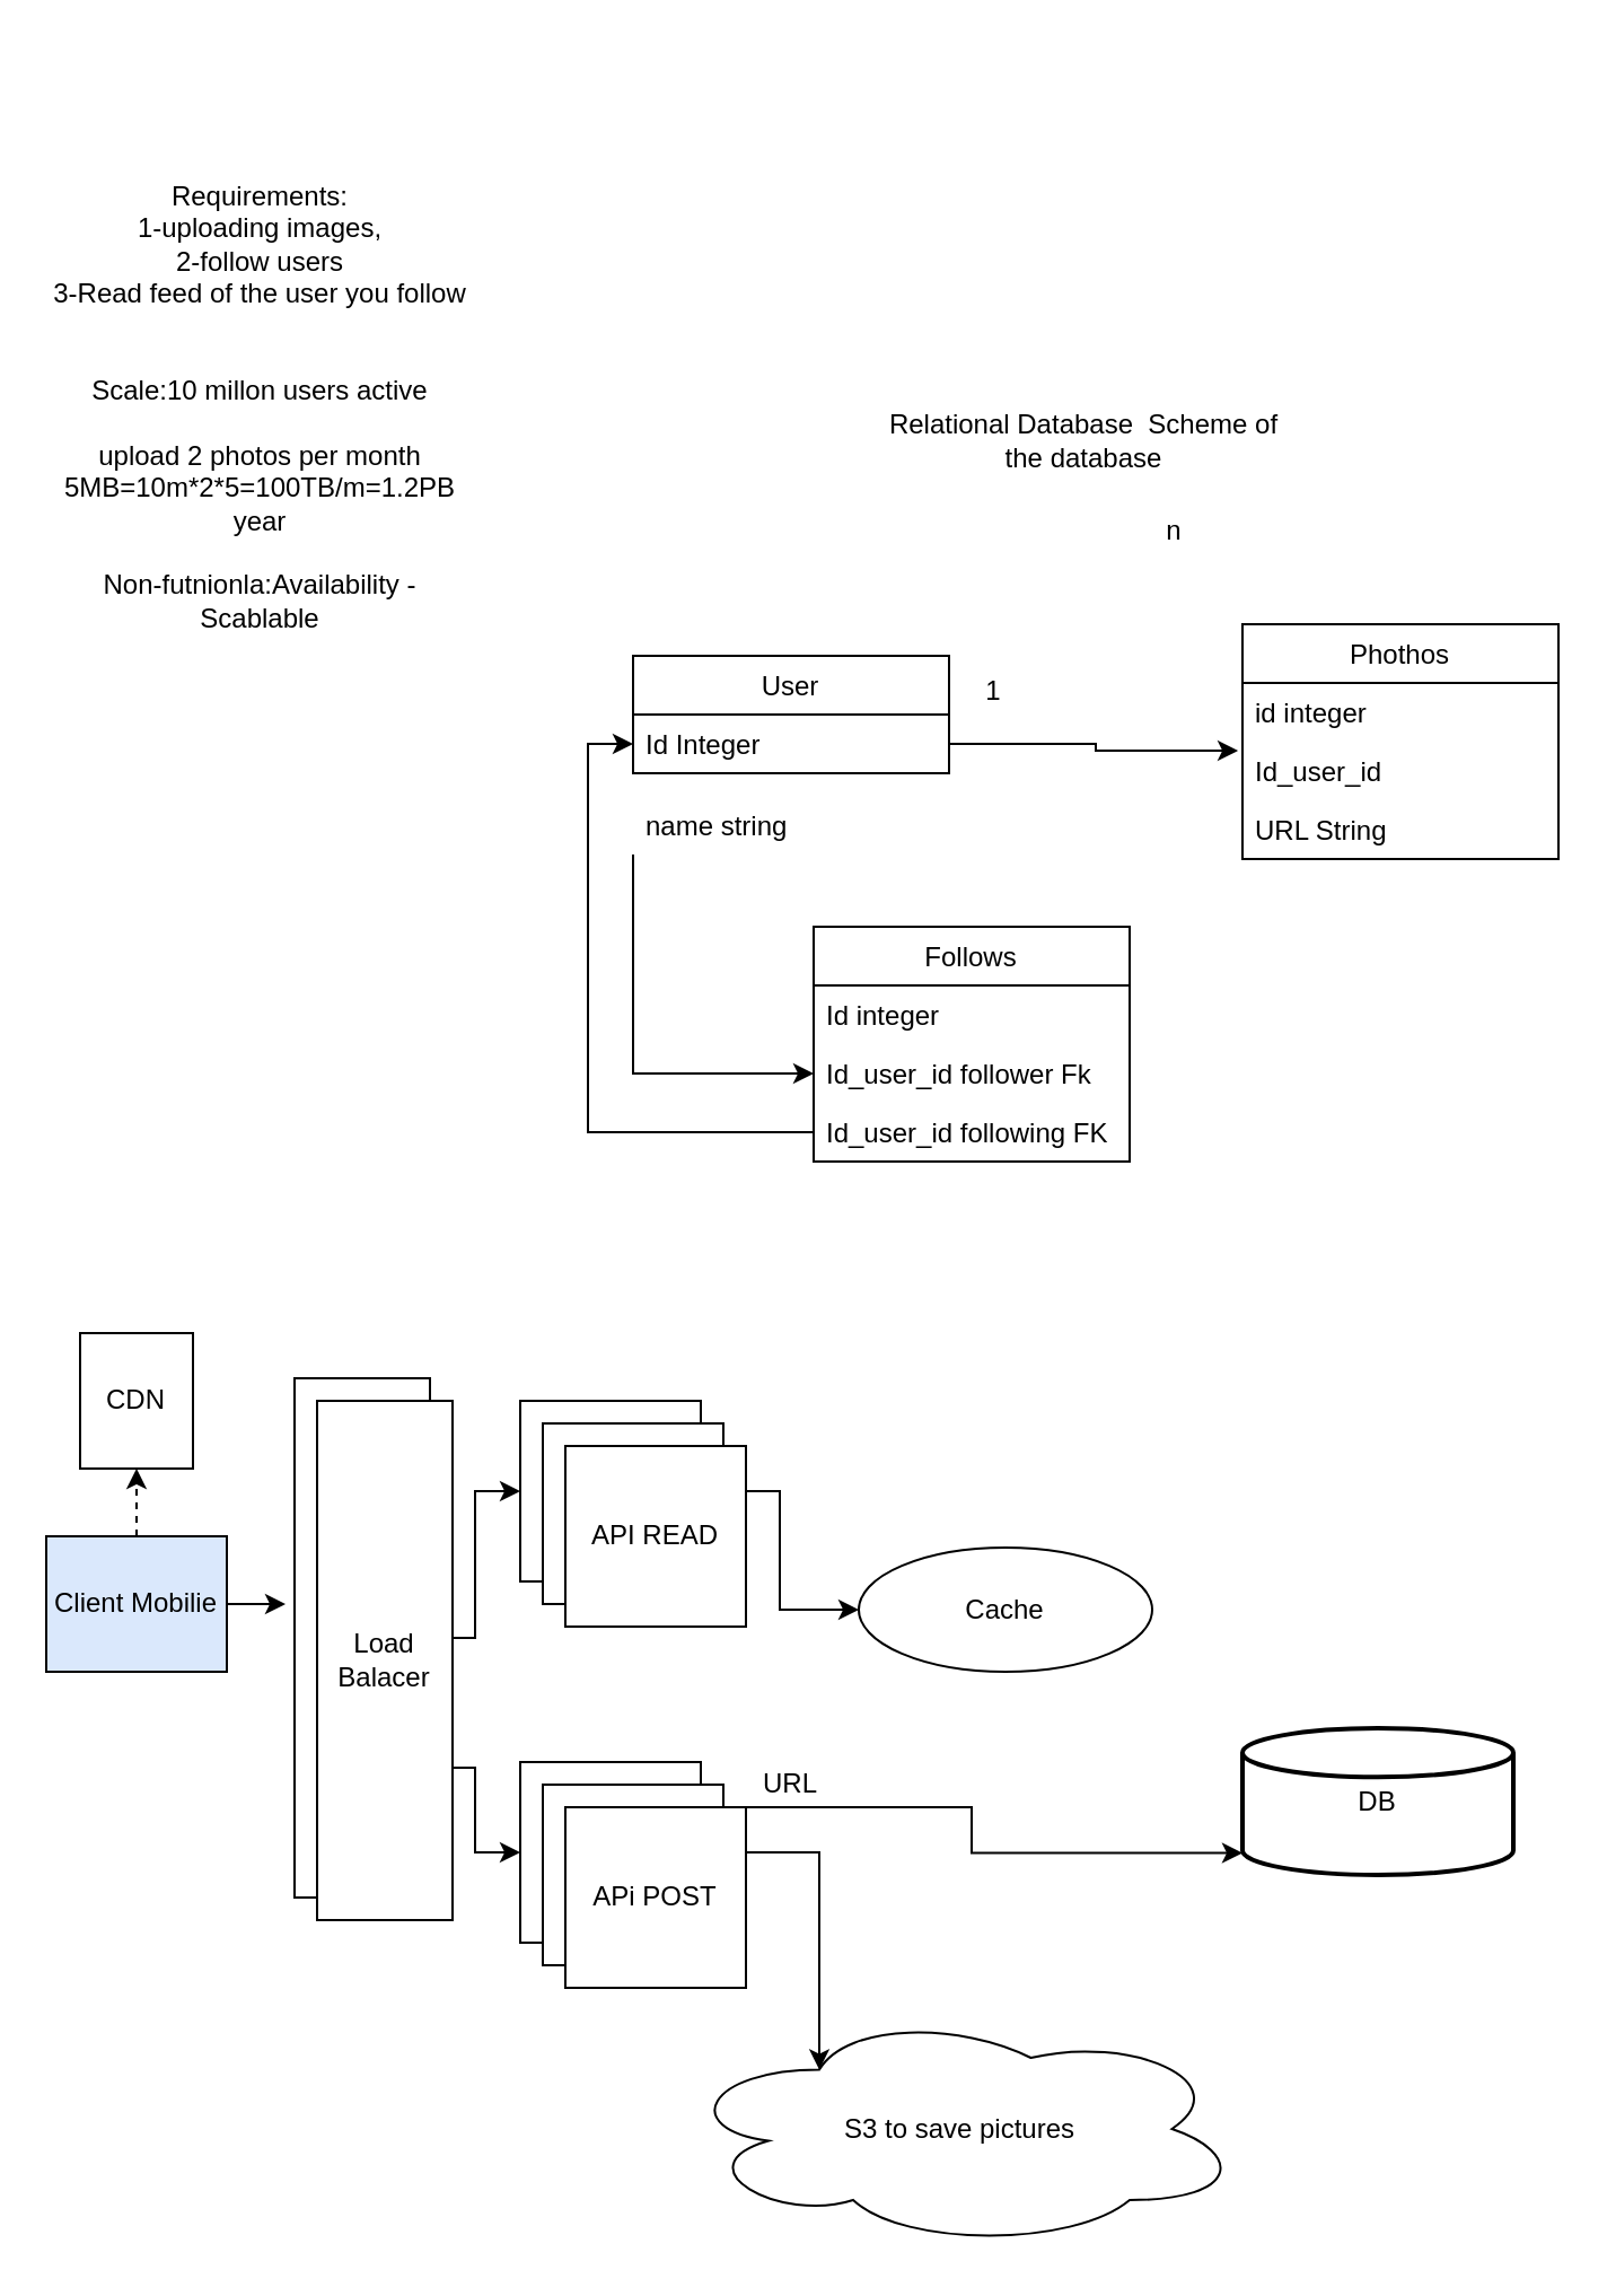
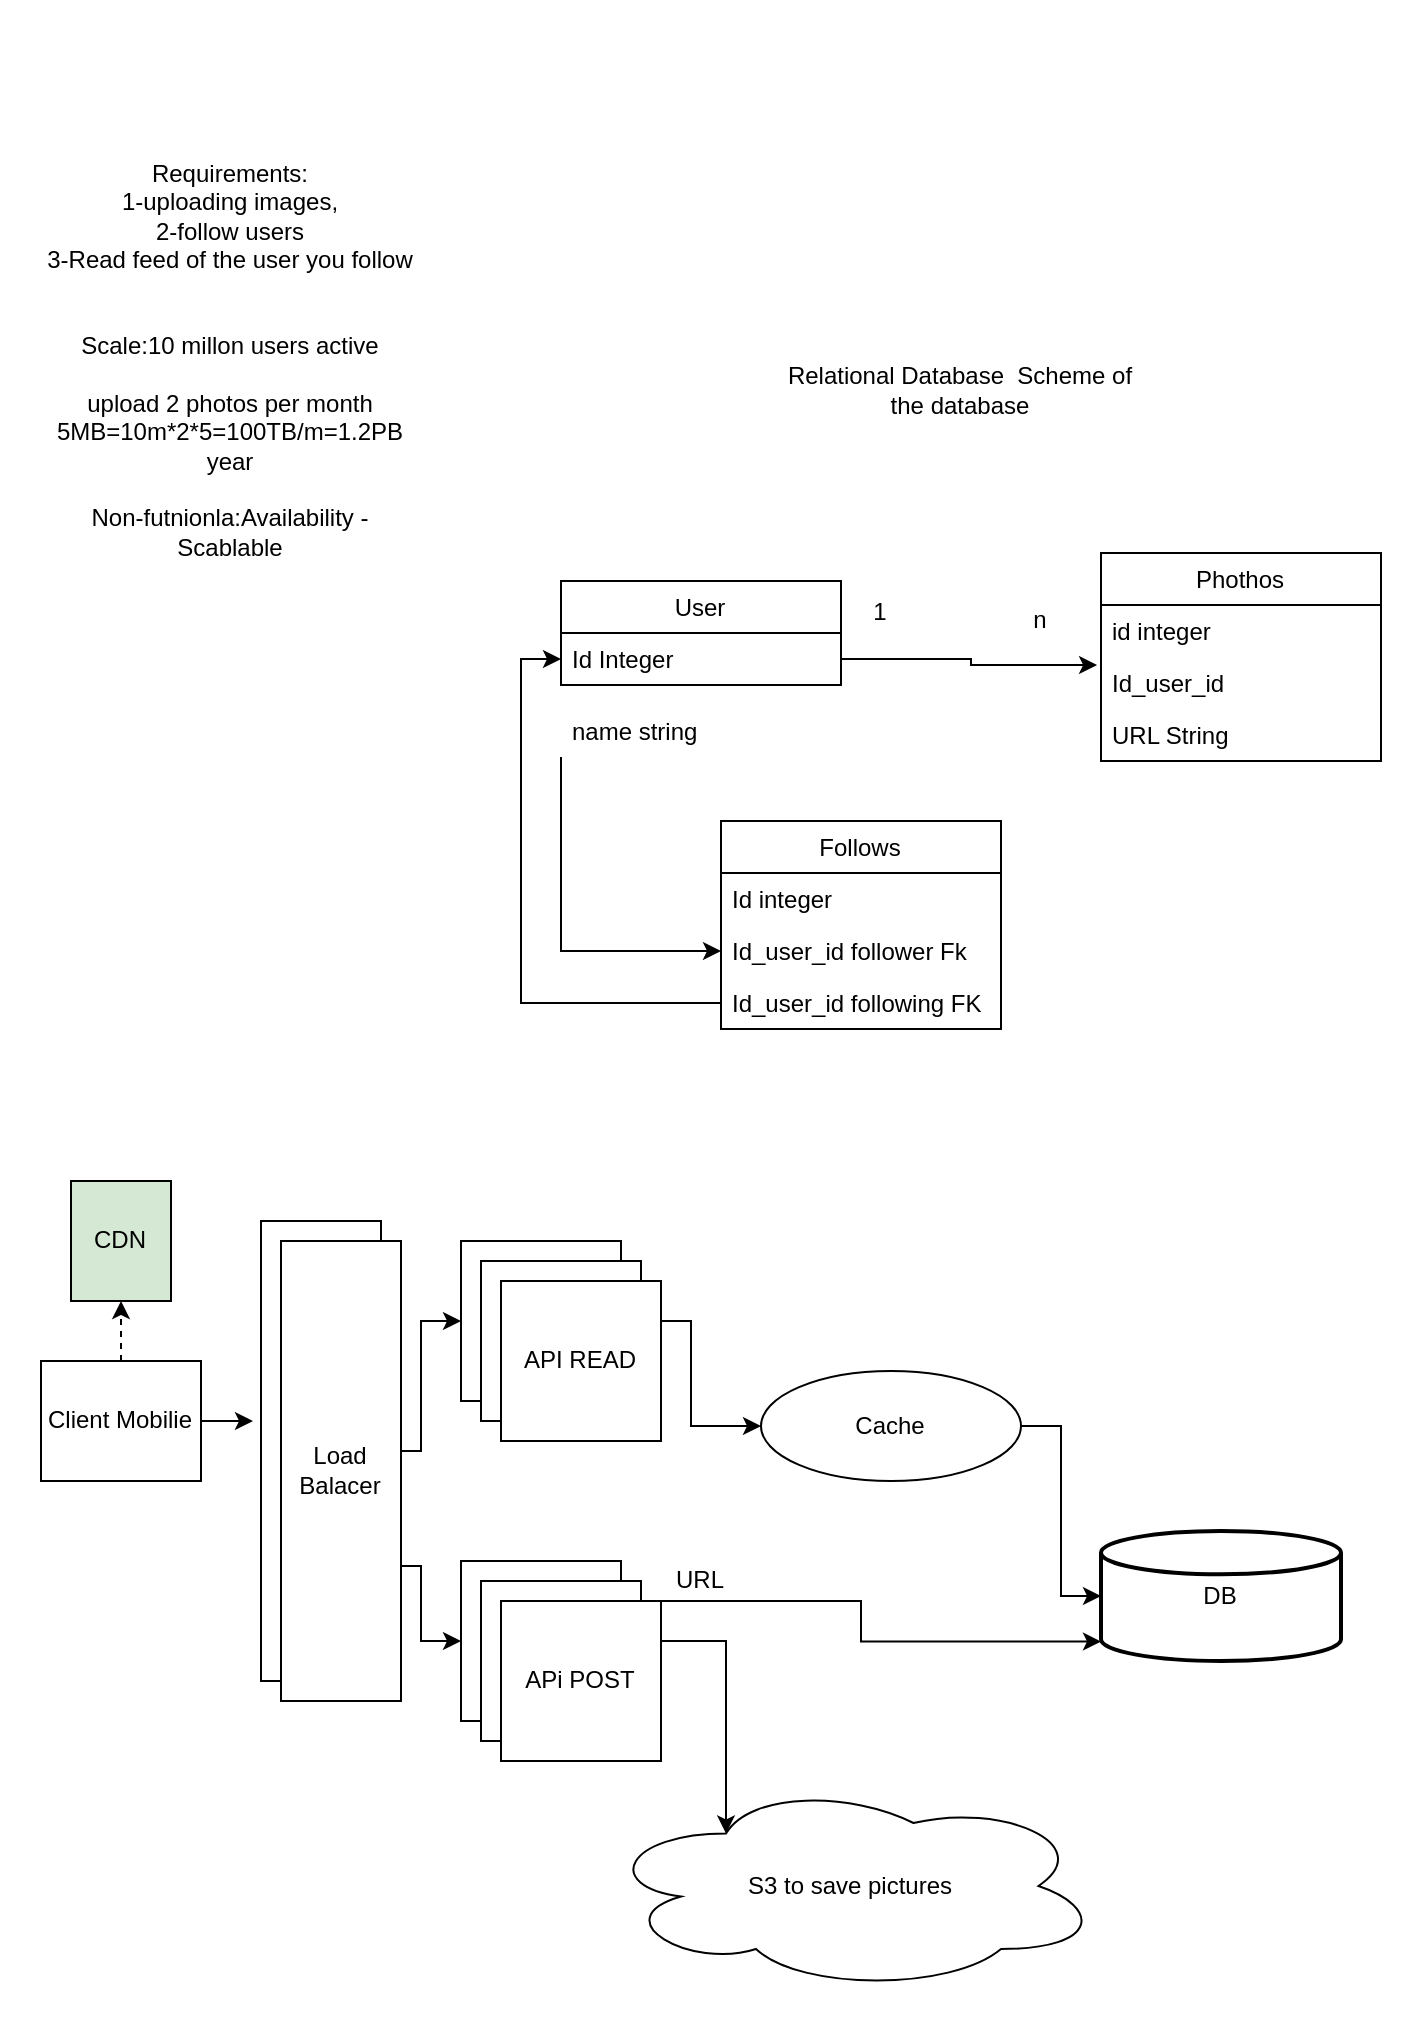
- <mxCell id="13" value="n" style="text;html=1;strokeColor=none;fillColor=none;align=center;verticalAlign=middle;whiteSpace=wrap;rounded=0;" vertex="1" parent="1"><mxGeometry x="500" y="225" width="40" height="20" as="geometry" /></mxCell>
+ <mxCell id="13" value="n" style="text;html=1;strokeColor=none;fillColor=none;align=center;verticalAlign=middle;whiteSpace=wrap;rounded=0;" vertex="1" parent="1"><mxGeometry x="500" y="300" width="40" height="20" as="geometry" /></mxCell>
- <mxCell id="39" value="CDN" style="rounded=0;whiteSpace=wrap;html=1;" vertex="1" parent="1"><mxGeometry x="35" y="590" width="50" height="60" as="geometry" /></mxCell>
+ <mxCell id="39" value="CDN" style="rounded=0;whiteSpace=wrap;html=1;fillColor=#d5e8d4;" vertex="1" parent="1"><mxGeometry x="35" y="590" width="50" height="60" as="geometry" /></mxCell>
- <mxCell id="23" value="Client Mobilie" style="rounded=0;whiteSpace=wrap;html=1;fillColor=#dae8fc;" vertex="1" parent="1"><mxGeometry x="20" y="680" width="80" height="60" as="geometry" /></mxCell>
+ <mxCell id="23" value="Client Mobilie" style="rounded=0;whiteSpace=wrap;html=1;" vertex="1" parent="1"><mxGeometry x="20" y="680" width="80" height="60" as="geometry" /></mxCell>
+ <mxCell id="32" style="edgeStyle=orthogonalEdgeStyle;rounded=0;orthogonalLoop=1;jettySize=auto;html=1;exitX=1;exitY=0.5;exitDx=0;exitDy=0;entryX=0;entryY=0.5;entryDx=0;entryDy=0;entryPerimeter=0;" edge="1" parent="1" source="33" target="34"><mxGeometry relative="1" as="geometry" /></mxCell>
